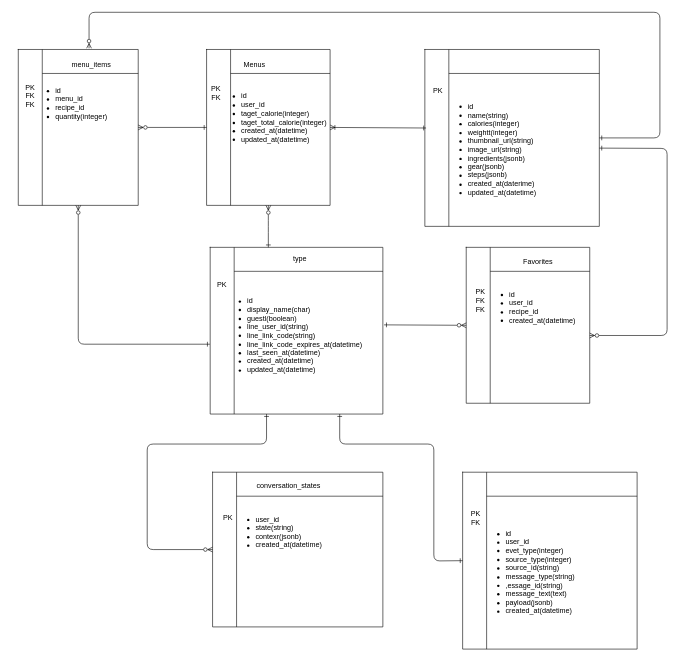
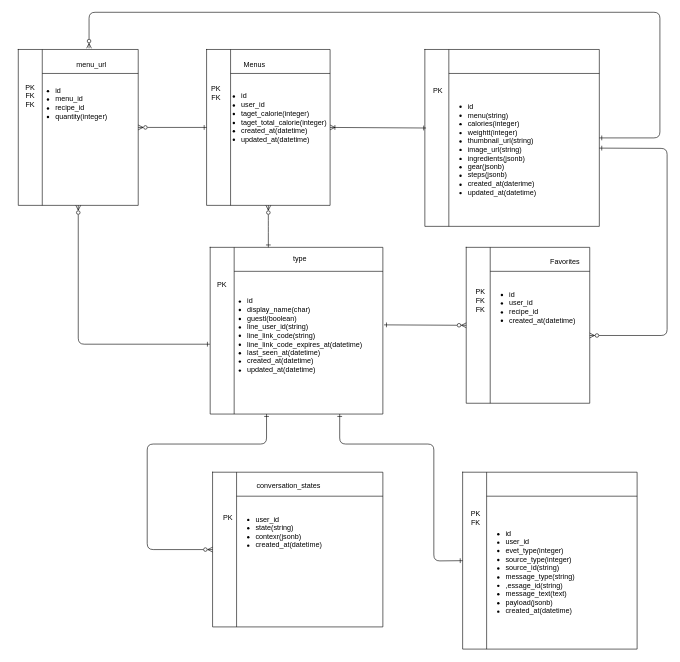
- <mxCell id="17" value="menu_items" style="text;strokeColor=none;align=center;fillColor=none;html=1;verticalAlign=middle;whiteSpace=wrap;rounded=0;" parent="16" vertex="1"><mxGeometry x="52" y="10" width="60" height="30" as="geometry" /></mxCell>
+ <mxCell id="17" value="menu_url" style="text;strokeColor=none;align=center;fillColor=none;html=1;verticalAlign=middle;whiteSpace=wrap;rounded=0;" parent="16" vertex="1"><mxGeometry x="52" y="10" width="60" height="30" as="geometry" /></mxCell>
- <mxCell id="23" value="&lt;ul&gt;&lt;li&gt;id&lt;/li&gt;&lt;li&gt;name(string)&lt;/li&gt;&lt;li&gt;calories(integer)&lt;/li&gt;&lt;li&gt;weightt(integer)&lt;/li&gt;&lt;li&gt;thumbnail_url(string)&lt;/li&gt;&lt;li&gt;image_url(string)&lt;/li&gt;&lt;li&gt;ingredients(jsonb)&lt;/li&gt;&lt;li&gt;gear(jsonb)&lt;/li&gt;&lt;li&gt;steps(jsonb)&lt;/li&gt;&lt;li&gt;created_at(daterime)&lt;/li&gt;&lt;li&gt;updated_at(datetime)&lt;/li&gt;&lt;/ul&gt;" style="text;strokeColor=none;align=left;fillColor=none;html=1;verticalAlign=middle;whiteSpace=wrap;rounded=0;" parent="22" vertex="1"><mxGeometry x="-10" y="57" width="248" height="220" as="geometry" /></mxCell>
+ <mxCell id="23" value="&lt;ul&gt;&lt;li&gt;id&lt;/li&gt;&lt;li&gt;menu(string)&lt;/li&gt;&lt;li&gt;calories(integer)&lt;/li&gt;&lt;li&gt;weightt(integer)&lt;/li&gt;&lt;li&gt;thumbnail_url(string)&lt;/li&gt;&lt;li&gt;image_url(string)&lt;/li&gt;&lt;li&gt;ingredients(jsonb)&lt;/li&gt;&lt;li&gt;gear(jsonb)&lt;/li&gt;&lt;li&gt;steps(jsonb)&lt;/li&gt;&lt;li&gt;created_at(daterime)&lt;/li&gt;&lt;li&gt;updated_at(datetime)&lt;/li&gt;&lt;/ul&gt;" style="text;strokeColor=none;align=left;fillColor=none;html=1;verticalAlign=middle;whiteSpace=wrap;rounded=0;" parent="22" vertex="1"><mxGeometry x="-10" y="57" width="248" height="220" as="geometry" /></mxCell>
- <mxCell id="30" value="Favorites" style="text;strokeColor=none;align=center;fillColor=none;html=1;verticalAlign=middle;whiteSpace=wrap;rounded=0;" parent="29" vertex="1"><mxGeometry x="50" y="10" width="60" height="30" as="geometry" /></mxCell>
+ <mxCell id="30" value="Favorites" style="text;strokeColor=none;align=center;fillColor=none;html=1;verticalAlign=middle;whiteSpace=wrap;rounded=0;" parent="29" vertex="1"><mxGeometry x="95" y="10" width="60" height="30" as="geometry" /></mxCell>
